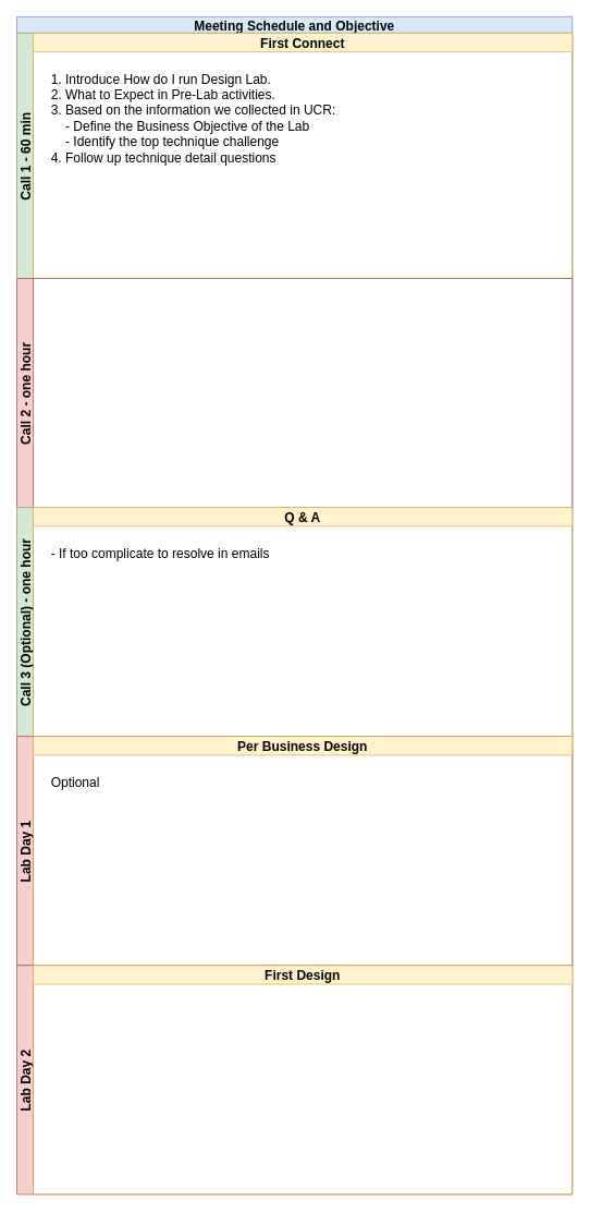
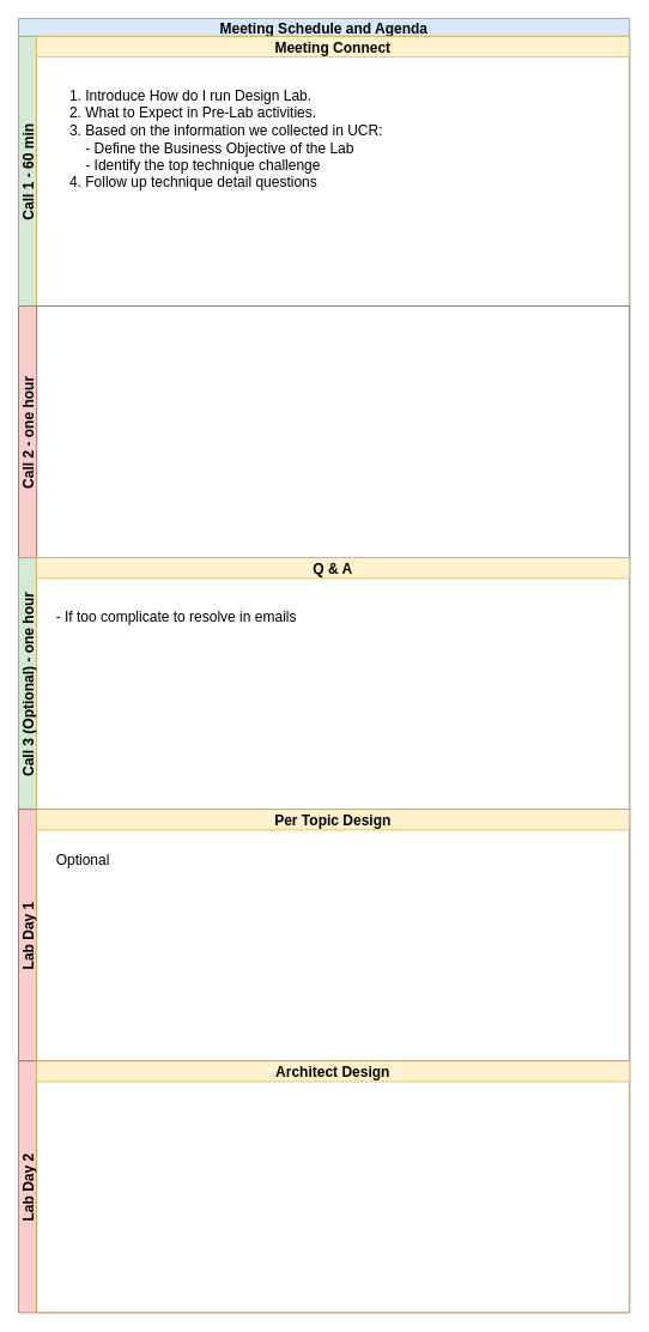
- <mxCell id="2" value="Meeting Schedule and Objective" style="swimlane;childLayout=stackLayout;resizeParent=1;resizeParentMax=0;horizontal=1;startSize=20;horizontalStack=0;hachureGap=4;pointerEvents=0;fontSize=16;fillColor=#dae8fc;strokeColor=#6c8ebf;" vertex="1" parent="1"><mxGeometry x="20" y="20" width="680" height="1160" as="geometry"><mxRectangle x="120" y="120" width="240" height="20" as="alternateBounds" /></mxGeometry></mxCell>
+ <mxCell id="2" value="Meeting Schedule and Agenda" style="swimlane;childLayout=stackLayout;resizeParent=1;resizeParentMax=0;horizontal=1;startSize=20;horizontalStack=0;hachureGap=4;pointerEvents=0;fontSize=16;fillColor=#dae8fc;strokeColor=#6c8ebf;" vertex="1" parent="1"><mxGeometry x="20" y="20" width="680" height="1160" as="geometry"><mxRectangle x="120" y="120" width="240" height="20" as="alternateBounds" /></mxGeometry></mxCell>
- <mxCell id="4" value="First Connect" style="swimlane;hachureGap=4;pointerEvents=0;fontSize=16;align=center;verticalAlign=middle;fillColor=#fff2cc;strokeColor=#d6b656;" vertex="1" parent="3"><mxGeometry x="20" width="660" height="300" as="geometry"><mxRectangle x="20" width="660" height="20" as="alternateBounds" /></mxGeometry></mxCell>
+ <mxCell id="4" value="Meeting Connect" style="swimlane;hachureGap=4;pointerEvents=0;fontSize=16;align=center;verticalAlign=middle;fillColor=#fff2cc;strokeColor=#d6b656;" vertex="1" parent="3"><mxGeometry x="20" width="660" height="300" as="geometry"><mxRectangle x="20" width="660" height="20" as="alternateBounds" /></mxGeometry></mxCell>
- <mxCell id="5" value="&lt;div&gt;1. Introduce How do I run Design Lab.&lt;/div&gt;&lt;div&gt;2. What to Expect in Pre-Lab activities.&lt;/div&gt;&lt;div&gt;3. Based on the information we collected in UCR:&lt;/div&gt;&lt;div&gt;&amp;nbsp; &amp;nbsp; - Define the Business Objective of the Lab&lt;/div&gt;&lt;div&gt;&amp;nbsp; &amp;nbsp; - Identify the top technique challenge&lt;/div&gt;&lt;div&gt;4. Follow up technique detail questions&lt;/div&gt;" style="text;html=1;strokeColor=none;fillColor=none;align=left;verticalAlign=top;whiteSpace=wrap;rounded=0;hachureGap=4;pointerEvents=0;fontSize=16;" vertex="1" parent="4"><mxGeometry x="20" y="40" width="620" height="240" as="geometry" /></mxCell>
+ <mxCell id="5" value="&lt;div&gt;1. Introduce How do I run Design Lab.&lt;/div&gt;&lt;div&gt;2. What to Expect in Pre-Lab activities.&lt;/div&gt;&lt;div&gt;3. Based on the information we collected in UCR:&lt;/div&gt;&lt;div&gt;&amp;nbsp; &amp;nbsp; - Define the Business Objective of the Lab&lt;/div&gt;&lt;div&gt;&amp;nbsp; &amp;nbsp; - Identify the top technique challenge&lt;/div&gt;&lt;div&gt;4. Follow up technique detail questions&lt;/div&gt;" style="text;html=1;strokeColor=none;fillColor=none;align=left;verticalAlign=top;whiteSpace=wrap;rounded=0;hachureGap=4;pointerEvents=0;fontSize=16;" vertex="1" parent="4"><mxGeometry x="35" y="50" width="620" height="240" as="geometry" /></mxCell>
- <mxCell id="9" value="&lt;div style=&quot;font-size: 16px;&quot;&gt;- If too complicate to&amp;nbsp;resolve in emails&lt;/div&gt;" style="text;html=1;strokeColor=none;fillColor=none;align=left;verticalAlign=top;whiteSpace=wrap;rounded=0;hachureGap=4;pointerEvents=0;fontSize=16;" vertex="1" parent="8"><mxGeometry x="20" y="40" width="620" height="220" as="geometry" /></mxCell>
+ <mxCell id="9" value="&lt;div style=&quot;font-size: 16px;&quot;&gt;- If too complicate to&amp;nbsp;resolve in emails&lt;/div&gt;" style="text;html=1;strokeColor=none;fillColor=none;align=left;verticalAlign=top;whiteSpace=wrap;rounded=0;hachureGap=4;pointerEvents=0;fontSize=16;" vertex="1" parent="8"><mxGeometry x="20" y="50" width="620" height="220" as="geometry" /></mxCell>
- <mxCell id="11" value="Per Business Design" style="swimlane;hachureGap=4;pointerEvents=0;fontSize=16;align=center;verticalAlign=middle;fillColor=#fff2cc;strokeColor=#d6b656;" vertex="1" parent="10"><mxGeometry x="20" width="660" height="280" as="geometry"><mxRectangle x="20" width="660" height="20" as="alternateBounds" /></mxGeometry></mxCell>
+ <mxCell id="11" value="Per Topic Design" style="swimlane;hachureGap=4;pointerEvents=0;fontSize=16;align=center;verticalAlign=middle;fillColor=#fff2cc;strokeColor=#d6b656;" vertex="1" parent="10"><mxGeometry x="20" width="660" height="280" as="geometry"><mxRectangle x="20" width="660" height="20" as="alternateBounds" /></mxGeometry></mxCell>
- <mxCell id="14" value="First Design" style="swimlane;hachureGap=4;pointerEvents=0;fontSize=16;align=center;verticalAlign=middle;fillColor=#fff2cc;strokeColor=#d6b656;" vertex="1" parent="13"><mxGeometry x="20" width="660" height="280" as="geometry"><mxRectangle x="20" width="660" height="20" as="alternateBounds" /></mxGeometry></mxCell>
+ <mxCell id="14" value="Architect Design" style="swimlane;hachureGap=4;pointerEvents=0;fontSize=16;align=center;verticalAlign=middle;fillColor=#fff2cc;strokeColor=#d6b656;" vertex="1" parent="13"><mxGeometry x="20" width="660" height="280" as="geometry"><mxRectangle x="20" width="660" height="20" as="alternateBounds" /></mxGeometry></mxCell>
